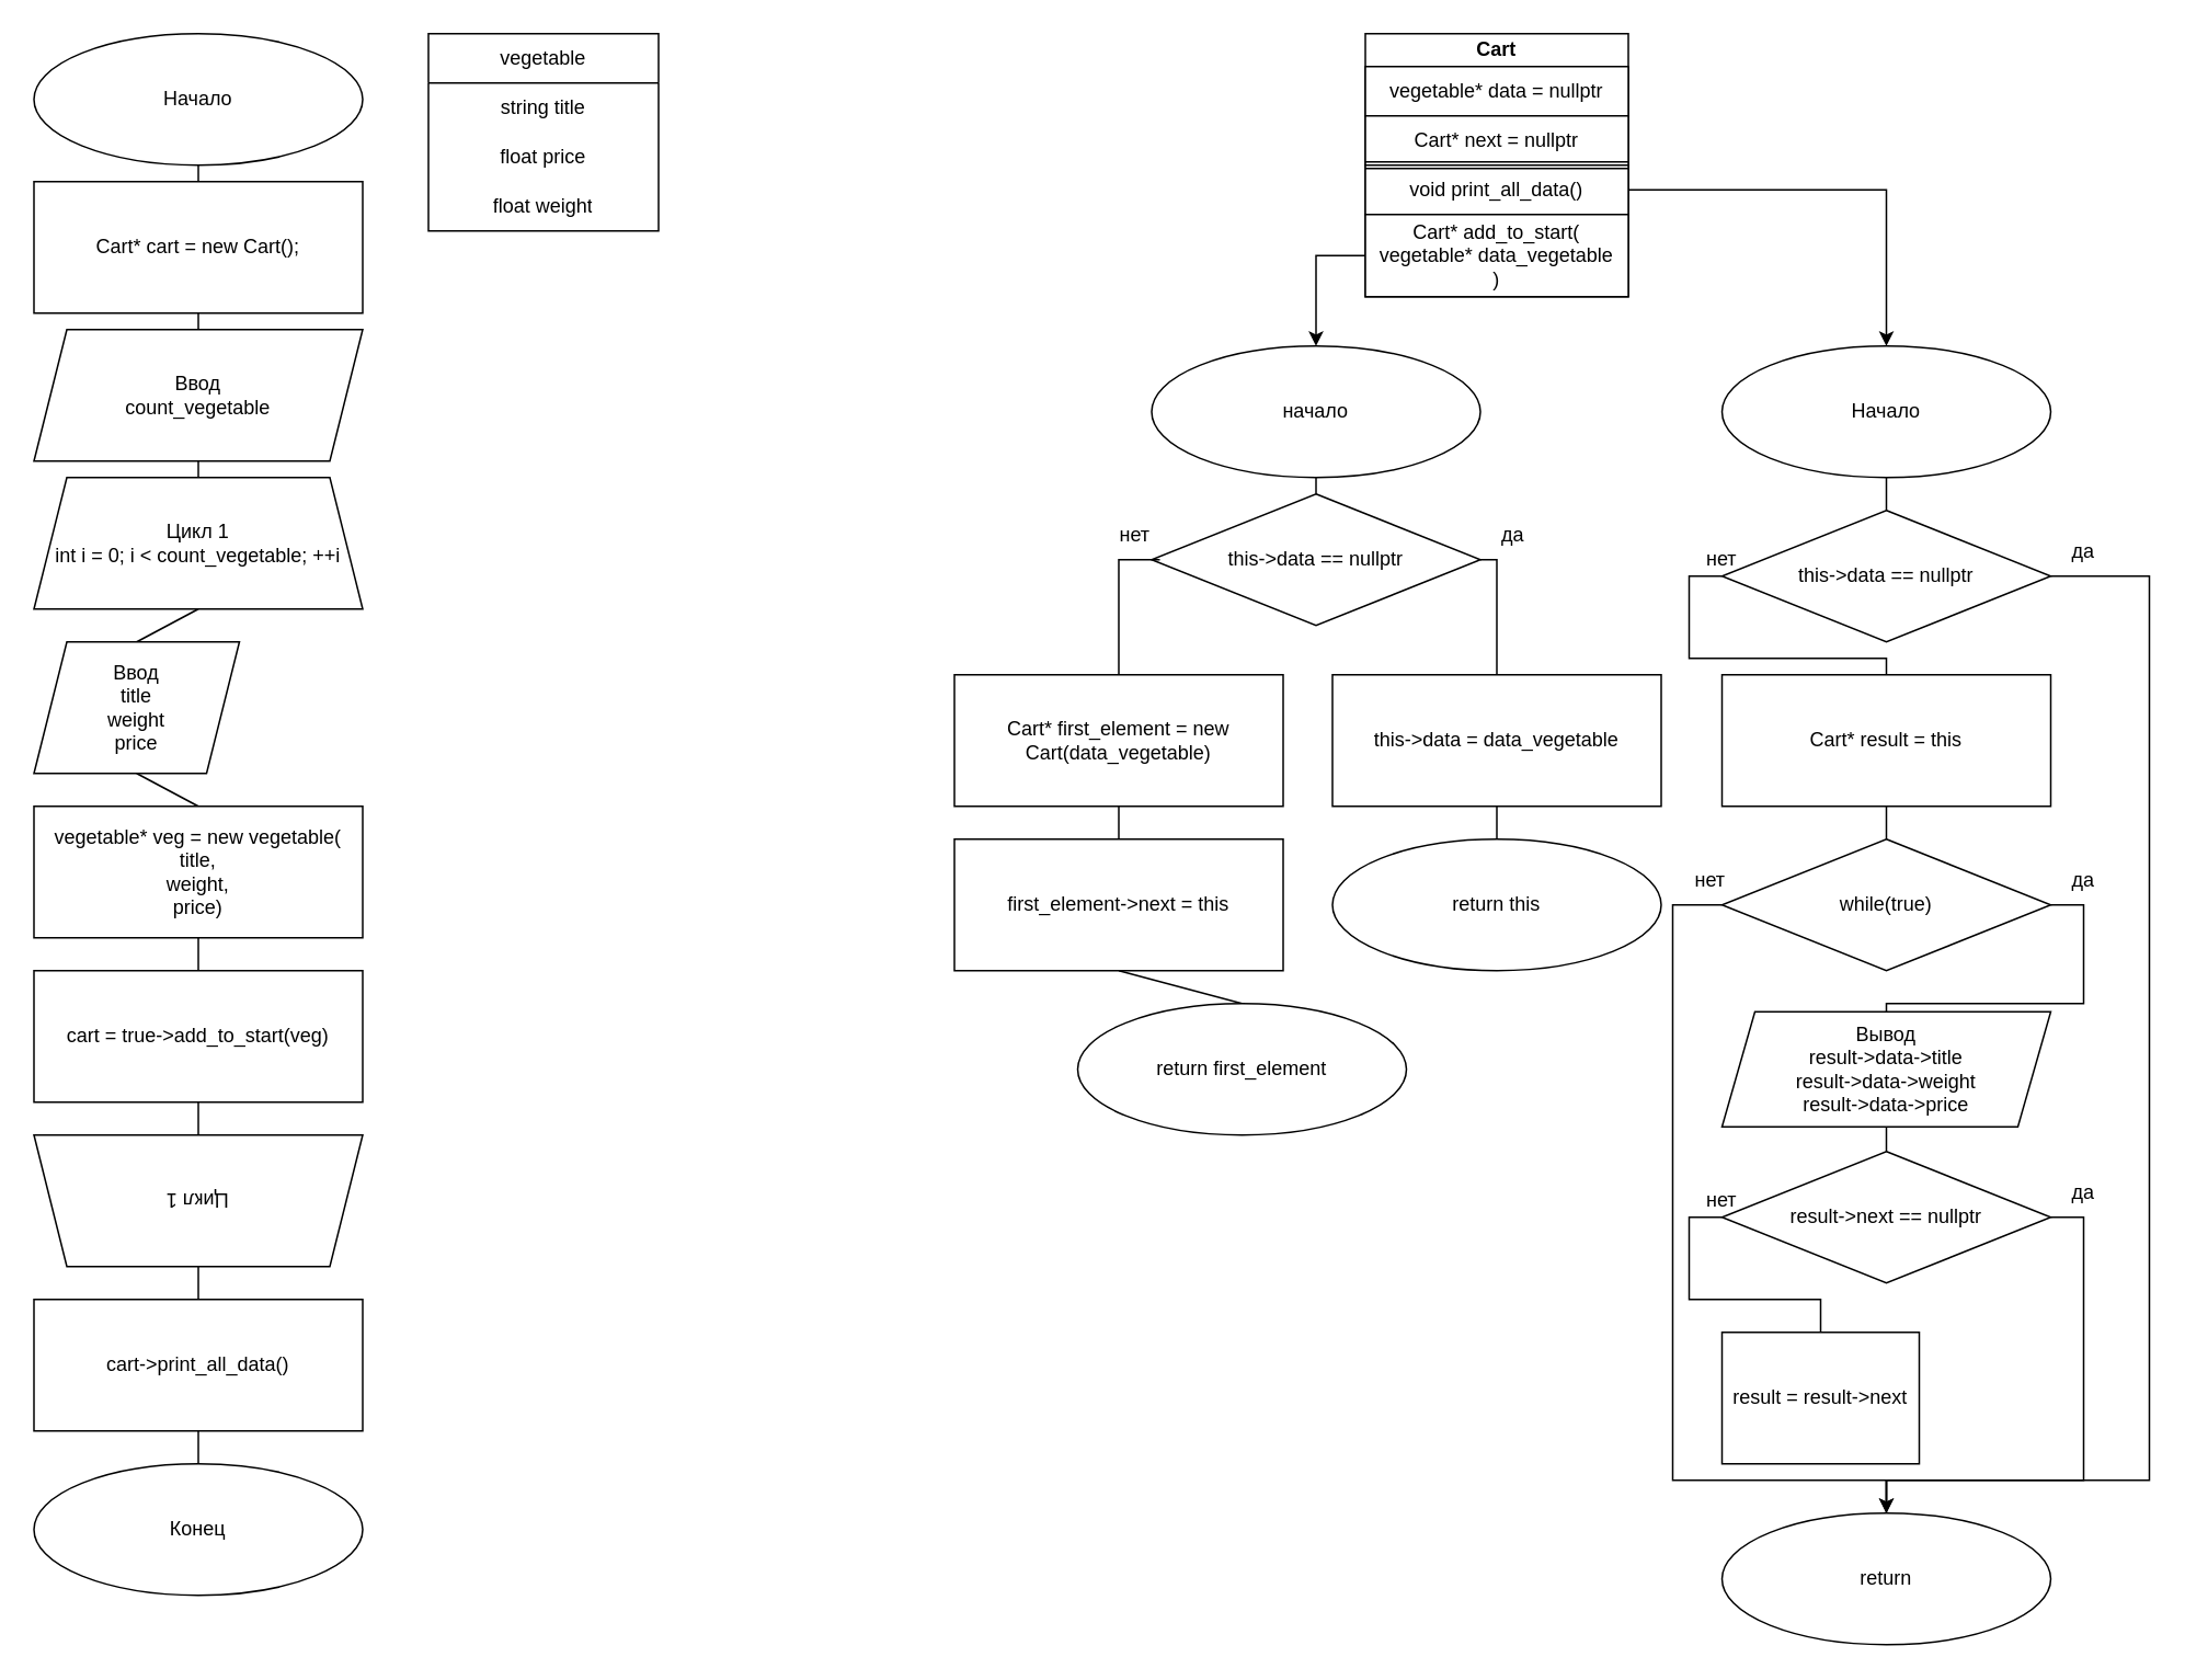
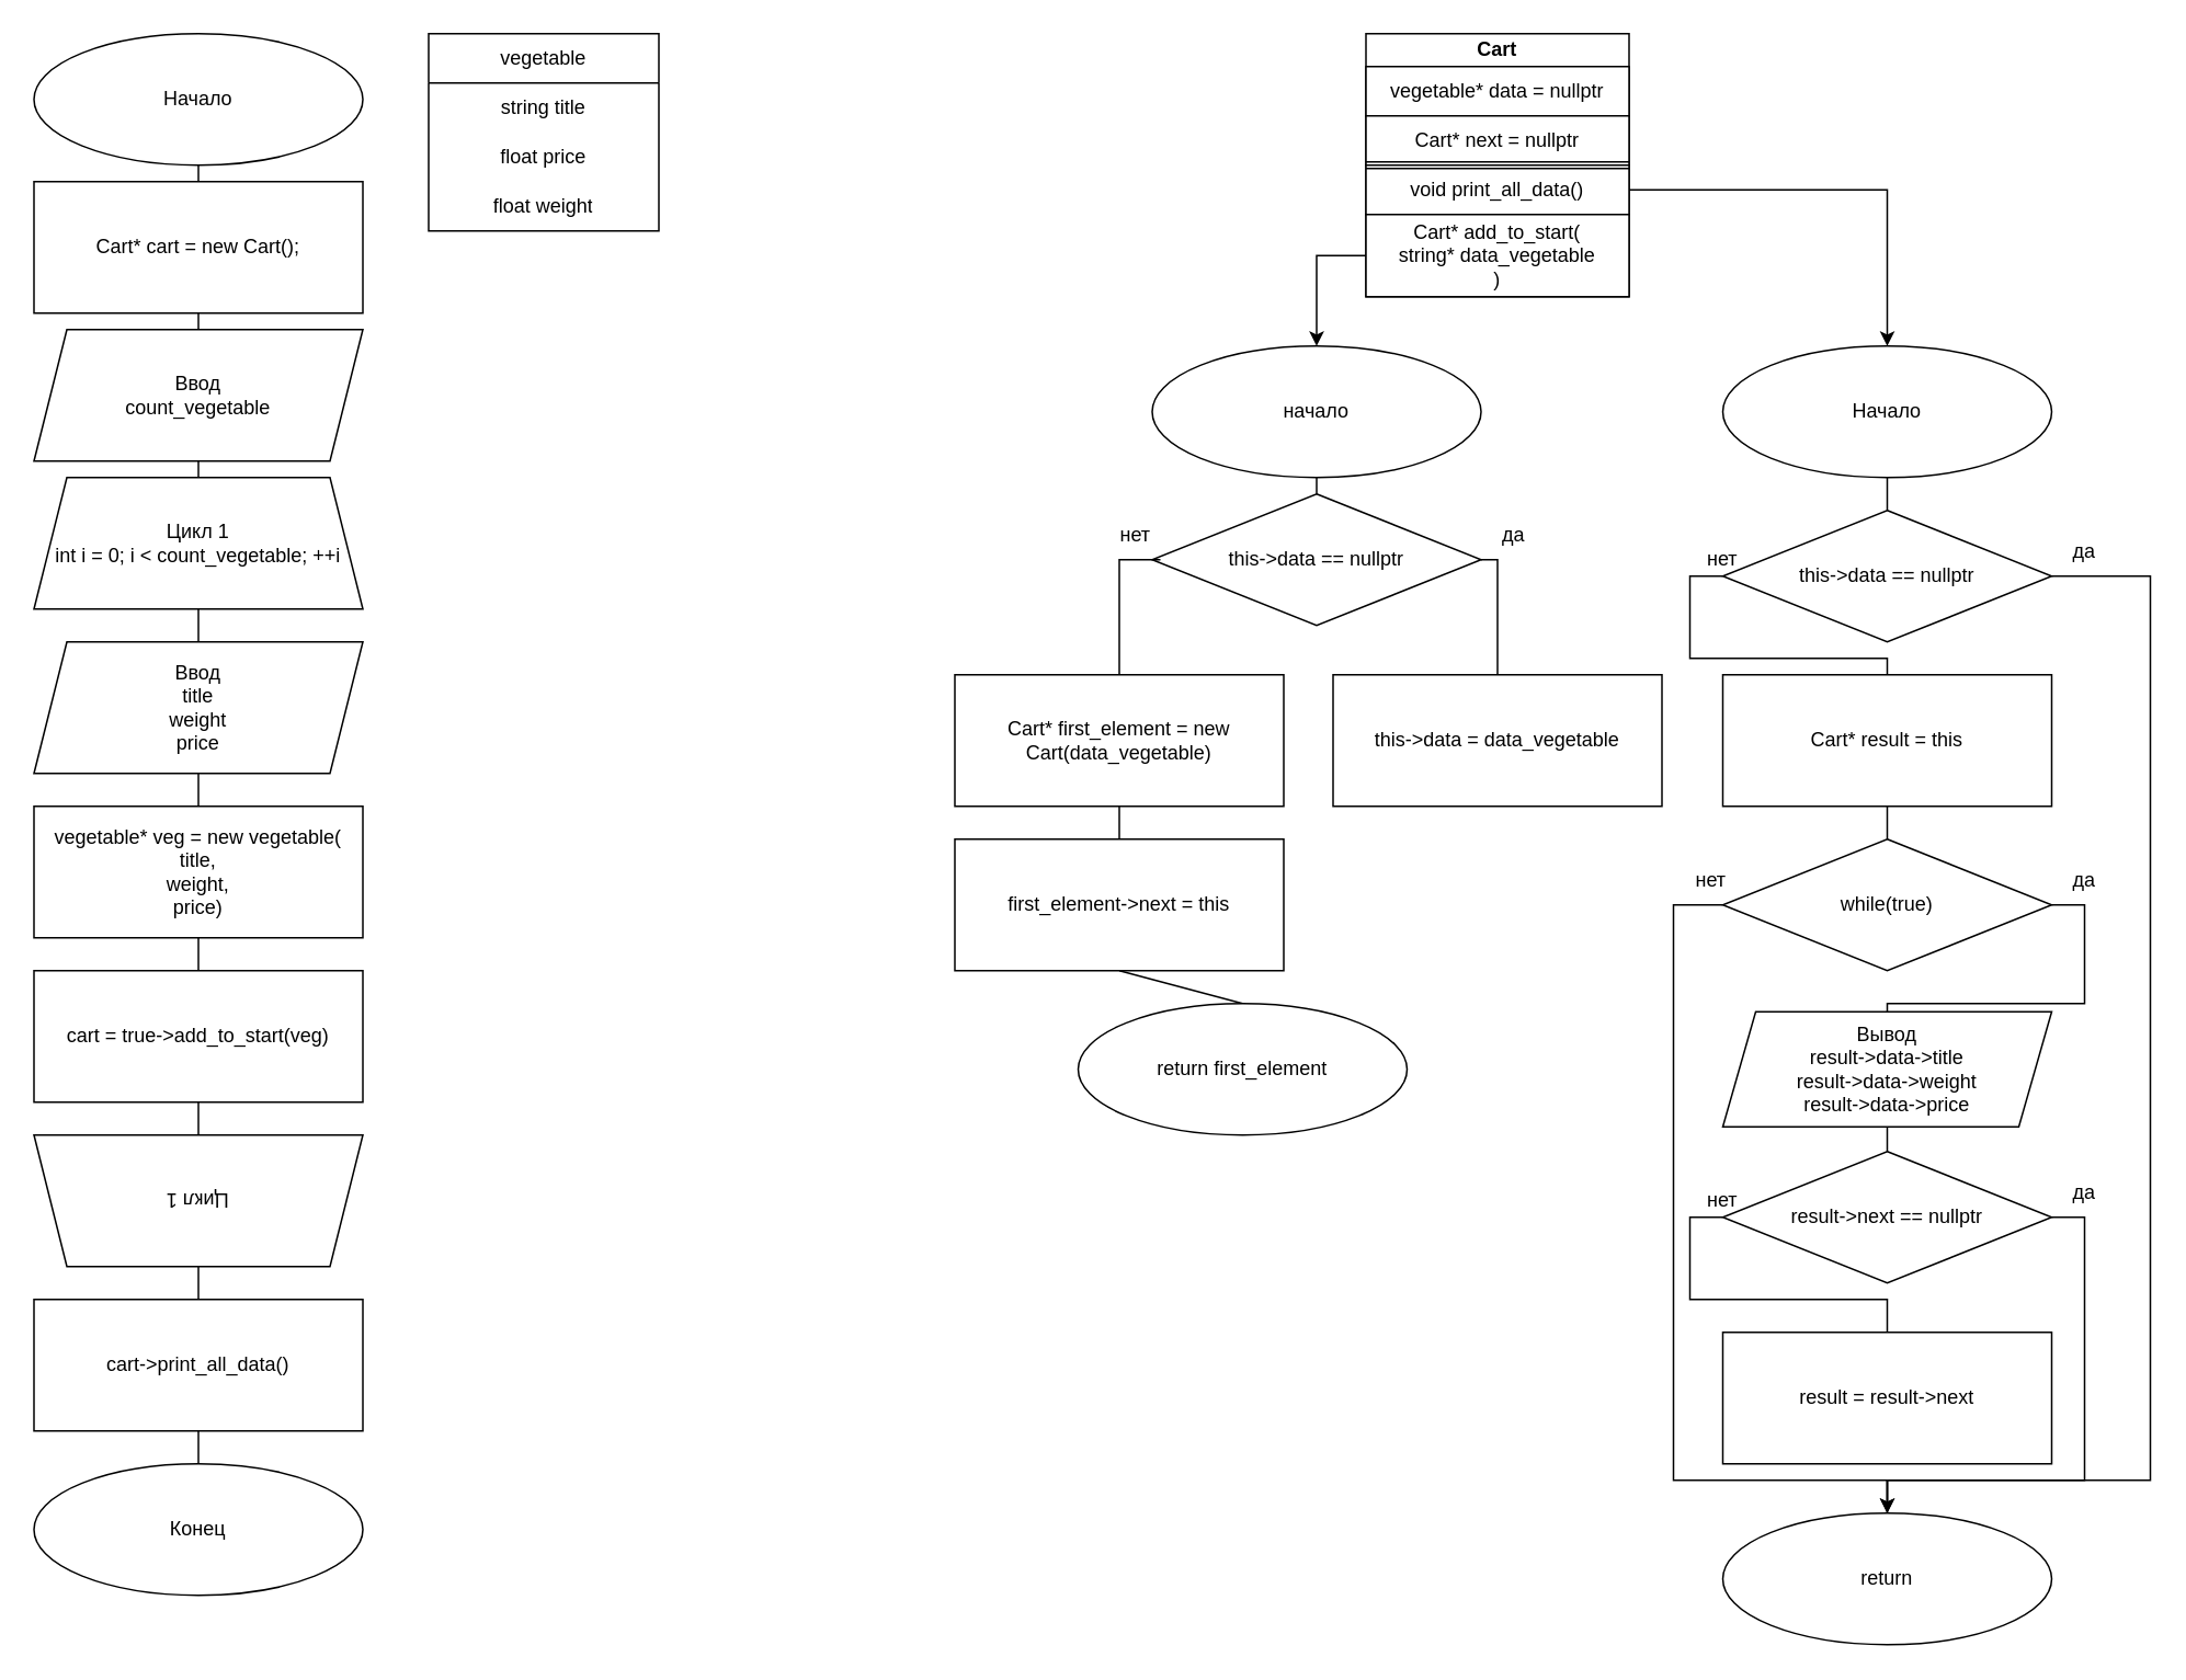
- <mxCell id="31" value="&lt;div&gt;Cart* add_to_start(&lt;/div&gt;&lt;div&gt;vegetable* data_vegetable&lt;/div&gt;&lt;div&gt;)&lt;/div&gt;" style="rounded=0;whiteSpace=wrap;html=1;" vertex="1" parent="26"><mxGeometry y="110" width="160" height="50" as="geometry" /></mxCell>
+ <mxCell id="31" value="&lt;div&gt;Cart* add_to_start(&lt;/div&gt;&lt;div&gt;string* data_vegetable&lt;/div&gt;&lt;div&gt;)&lt;/div&gt;" style="rounded=0;whiteSpace=wrap;html=1;" vertex="1" parent="26"><mxGeometry y="110" width="160" height="50" as="geometry" /></mxCell>
- <mxCell id="12" value="Ввод&lt;br&gt;title&lt;br&gt;weight&lt;br&gt;price" style="shape=parallelogram;perimeter=parallelogramPerimeter;whiteSpace=wrap;html=1;fixedSize=1;" vertex="1" parent="1"><mxGeometry x="20" y="390" width="125" height="80" as="geometry" /></mxCell>
+ <mxCell id="12" value="Ввод&lt;br&gt;title&lt;br&gt;weight&lt;br&gt;price" style="shape=parallelogram;perimeter=parallelogramPerimeter;whiteSpace=wrap;html=1;fixedSize=1;" vertex="1" parent="1"><mxGeometry y="390" width="200" height="80" as="geometry" x="20" /></mxCell>
- <mxCell id="36" style="edgeStyle=none;rounded=0;orthogonalLoop=1;jettySize=auto;html=1;exitX=0.5;exitY=1;exitDx=0;exitDy=0;entryX=0.5;entryY=0;entryDx=0;entryDy=0;fontColor=#000000;endArrow=none;endFill=0;elbow=vertical;" edge="1" parent="1" source="37" target="40"><mxGeometry relative="1" as="geometry" /></mxCell>
- <mxCell id="40" value="return this" style="ellipse;whiteSpace=wrap;html=1;labelBackgroundColor=none;labelBorderColor=none;fontColor=#000000;" vertex="1" parent="1"><mxGeometry x="810" y="510" width="200" height="80" as="geometry" /></mxCell>
- <mxCell id="59" value="result = result-&amp;gt;next" style="rounded=0;whiteSpace=wrap;html=1;labelBackgroundColor=none;labelBorderColor=none;fontColor=#000000;" vertex="1" parent="1"><mxGeometry x="1047" y="810" width="120" height="80" as="geometry" /></mxCell>
+ <mxCell id="59" value="result = result-&amp;gt;next" style="rounded=0;whiteSpace=wrap;html=1;labelBackgroundColor=none;labelBorderColor=none;fontColor=#000000;" vertex="1" parent="1"><mxGeometry x="1047" y="810" width="200" height="80" as="geometry" /></mxCell>
